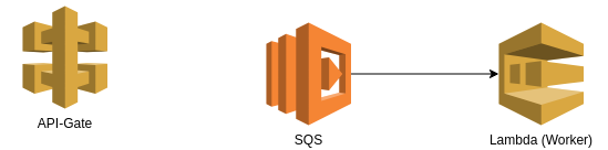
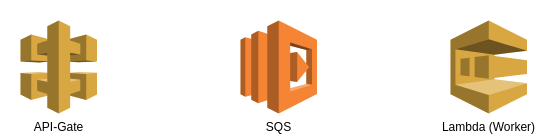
- <mxCell id="4" value="API-Gate" style="outlineConnect=0;dashed=0;verticalLabelPosition=bottom;verticalAlign=top;align=center;html=1;shape=mxgraph.aws3.api_gateway;fillColor=#D9A741;gradientColor=none;" vertex="1" parent="1"><mxGeometry x="20" y="5" width="76.5" height="93" as="geometry" /></mxCell>
+ <mxCell id="4" value="API-Gate" style="outlineConnect=0;dashed=0;verticalLabelPosition=bottom;verticalAlign=top;align=center;html=1;shape=mxgraph.aws3.api_gateway;fillColor=#D9A741;gradientColor=none;" vertex="1" parent="1"><mxGeometry x="20" y="20" width="76.5" height="93" as="geometry" /></mxCell>
- <mxCell id="2" style="edgeStyle=orthogonalEdgeStyle;rounded=0;orthogonalLoop=1;jettySize=auto;html=1;" edge="1" parent="1" source="3" target="5"><mxGeometry relative="1" as="geometry" /></mxCell>
